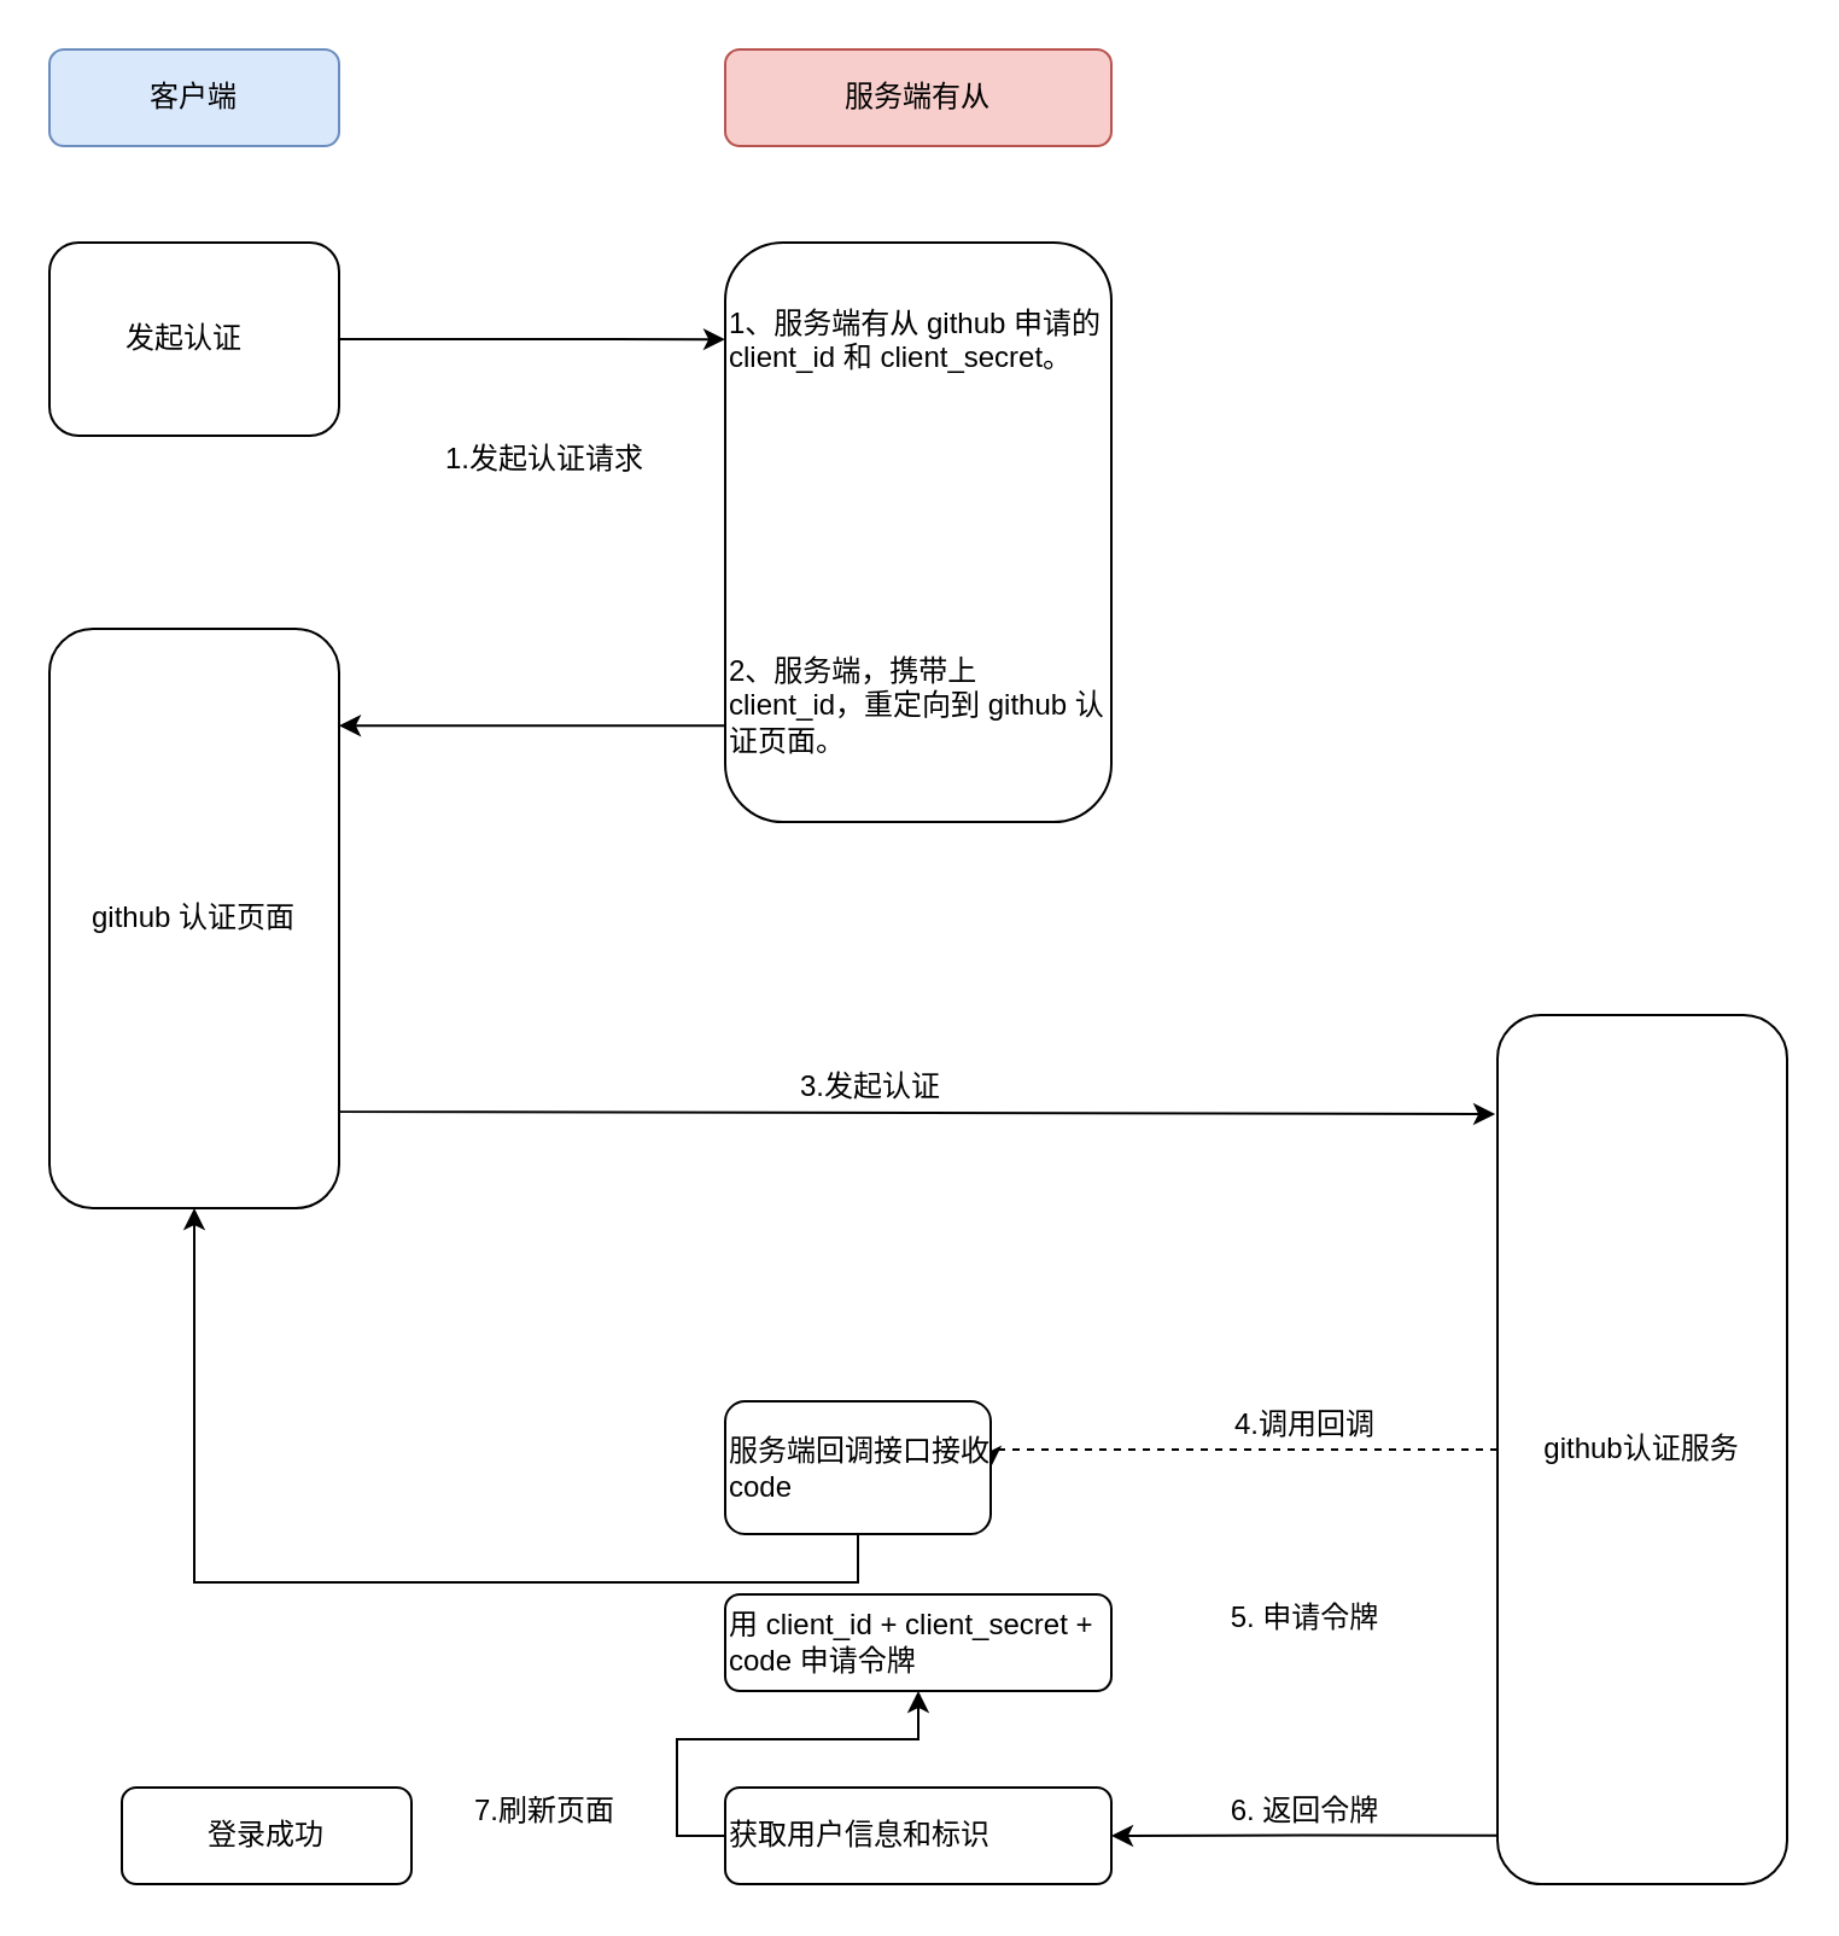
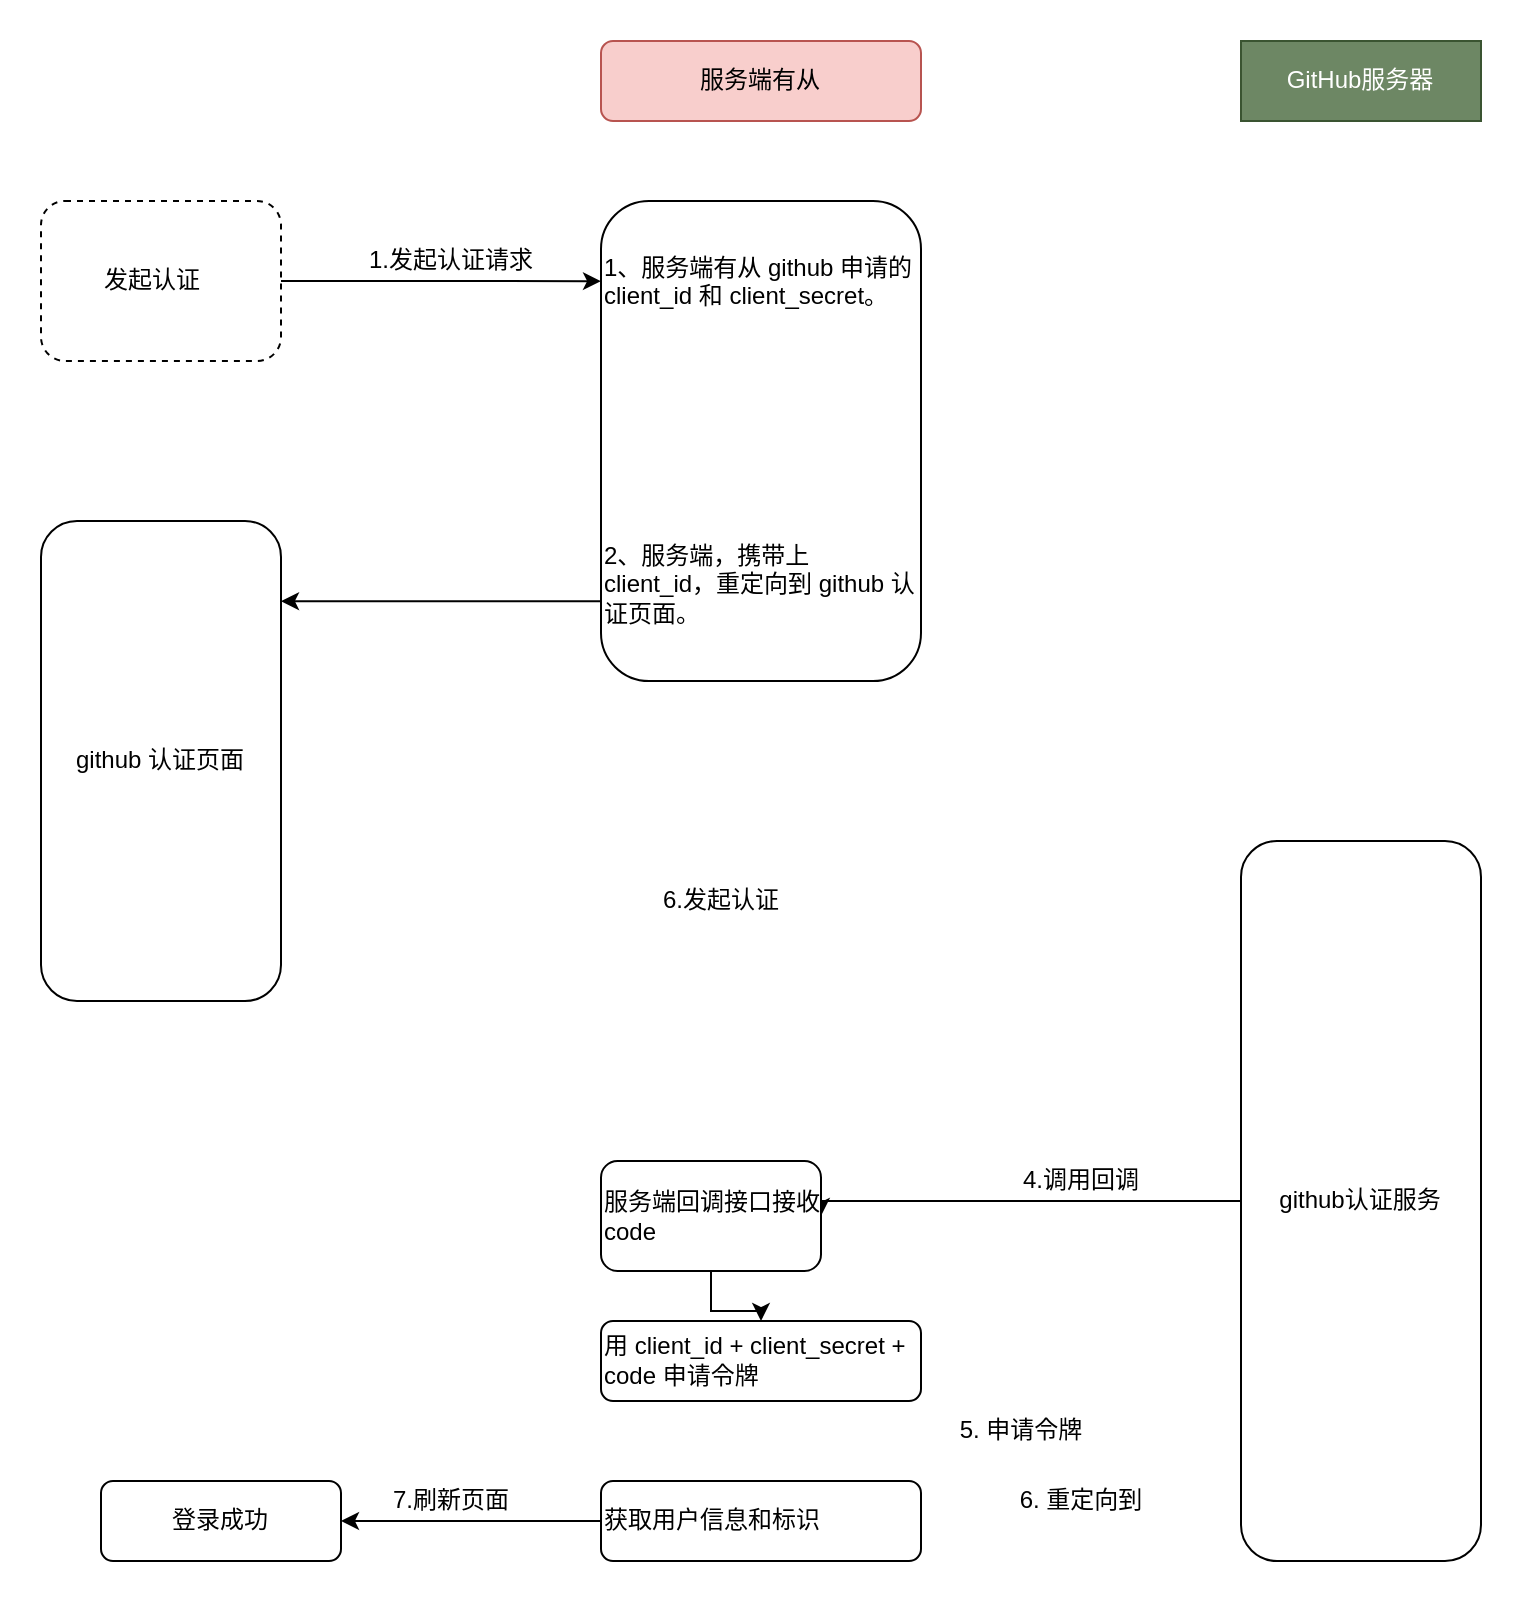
- <mxCell id="2" value="客户端" style="rounded=1;whiteSpace=wrap;html=1;fillColor=#dae8fc;strokeColor=#6c8ebf;" parent="1" vertex="1"><mxGeometry x="20" y="20" width="120" height="40" as="geometry" /></mxCell>
+ <mxCell id="4" value="GitHub服务器" style="rounded=0;whiteSpace=wrap;html=1;fillColor=#6d8764;strokeColor=#3A5431;fontColor=#ffffff;" parent="1" vertex="1"><mxGeometry x="620" y="20" width="120" height="40" as="geometry" /></mxCell>
- <mxCell id="6" value="&amp;nbsp; &amp;nbsp; &amp;nbsp; &amp;nbsp; &amp;nbsp;发起认证" style="rounded=1;whiteSpace=wrap;html=1;align=left;" vertex="1" parent="1"><mxGeometry x="20" y="100" width="120" height="80" as="geometry" /></mxCell>
+ <mxCell id="6" value="&amp;nbsp; &amp;nbsp; &amp;nbsp; &amp;nbsp; &amp;nbsp;发起认证" style="rounded=1;whiteSpace=wrap;html=1;align=left;dashed=1;" vertex="1" parent="1"><mxGeometry x="20" y="100" width="120" height="80" as="geometry" /></mxCell>
- <mxCell id="14" value="1.发起认证请求" style="text;html=1;align=center;verticalAlign=middle;resizable=0;points=[];autosize=1;" vertex="1" parent="1"><mxGeometry x="175" y="180" width="100" height="20" as="geometry" /></mxCell>
+ <mxCell id="14" value="1.发起认证请求" style="text;html=1;align=center;verticalAlign=middle;resizable=0;points=[];autosize=1;" vertex="1" parent="1"><mxGeometry x="175" y="120" width="100" height="20" as="geometry" /></mxCell>
- <mxCell id="15" value="3.发起认证" style="text;html=1;align=center;verticalAlign=middle;resizable=0;points=[];autosize=1;" vertex="1" parent="1"><mxGeometry x="325" y="440" width="70" height="20" as="geometry" /></mxCell>
+ <mxCell id="15" value="6.发起认证" style="text;html=1;align=center;verticalAlign=middle;resizable=0;points=[];autosize=1;" vertex="1" parent="1"><mxGeometry x="325" y="440" width="70" height="20" as="geometry" /></mxCell>
- <mxCell id="9" style="edgeStyle=orthogonalEdgeStyle;rounded=0;orthogonalLoop=1;jettySize=auto;html=1;exitX=1;exitY=0.75;exitDx=0;exitDy=0;entryX=-0.008;entryY=0.114;entryDx=0;entryDy=0;entryPerimeter=0;" edge="1" parent="1" source="10" target="13"><mxGeometry relative="1" as="geometry"><Array as="points"><mxPoint x="140" y="460" /></Array></mxGeometry></mxCell>
- <mxCell id="11" style="edgeStyle=orthogonalEdgeStyle;rounded=0;orthogonalLoop=1;jettySize=auto;html=1;exitX=0;exitY=0.5;exitDx=0;exitDy=0;entryX=1;entryY=0.5;entryDx=0;entryDy=0;dashed=1;" edge="1" parent="1" source="13" target="17"><mxGeometry relative="1" as="geometry"><Array as="points"><mxPoint x="620" y="600" /></Array></mxGeometry></mxCell>
+ <mxCell id="11" style="edgeStyle=orthogonalEdgeStyle;rounded=0;orthogonalLoop=1;jettySize=auto;html=1;exitX=0;exitY=0.5;exitDx=0;exitDy=0;entryX=1;entryY=0.5;entryDx=0;entryDy=0;" edge="1" parent="1" source="13" target="17"><mxGeometry relative="1" as="geometry"><Array as="points"><mxPoint x="620" y="600" /></Array></mxGeometry></mxCell>
- <mxCell id="16" style="edgeStyle=orthogonalEdgeStyle;rounded=0;orthogonalLoop=1;jettySize=auto;html=1;exitX=0.5;exitY=1;exitDx=0;exitDy=0;" edge="1" parent="1" source="17" target="10"><mxGeometry relative="1" as="geometry" /></mxCell>
+ <mxCell id="16" style="edgeStyle=orthogonalEdgeStyle;rounded=0;orthogonalLoop=1;jettySize=auto;html=1;exitX=0.5;exitY=1;exitDx=0;exitDy=0;" edge="1" parent="1" source="17" target="18"><mxGeometry relative="1" as="geometry" /></mxCell>
- <mxCell id="22" value="5. 申请令牌" style="text;html=1;align=center;verticalAlign=middle;resizable=0;points=[];autosize=1;" vertex="1" parent="1"><mxGeometry x="500" y="660" width="80" height="20" as="geometry" /></mxCell>
+ <mxCell id="22" value="5. 申请令牌" style="text;html=1;align=center;verticalAlign=middle;resizable=0;points=[];autosize=1;" vertex="1" parent="1"><mxGeometry x="470" y="705" width="80" height="20" as="geometry" /></mxCell>
- <mxCell id="19" style="edgeStyle=orthogonalEdgeStyle;rounded=0;orthogonalLoop=1;jettySize=auto;html=1;exitX=0;exitY=0.5;exitDx=0;exitDy=0;" edge="1" parent="1" source="20" target="18"><mxGeometry relative="1" as="geometry" /></mxCell>
+ <mxCell id="19" style="edgeStyle=orthogonalEdgeStyle;rounded=0;orthogonalLoop=1;jettySize=auto;html=1;exitX=0;exitY=0.5;exitDx=0;exitDy=0;entryX=1;entryY=0.5;entryDx=0;entryDy=0;" edge="1" parent="1" source="20" target="24"><mxGeometry relative="1" as="geometry" /></mxCell>
- <mxCell id="23" value="6. 返回令牌" style="text;html=1;align=center;verticalAlign=middle;resizable=0;points=[];autosize=1;" vertex="1" parent="1"><mxGeometry x="500" y="740" width="80" height="20" as="geometry" /></mxCell>
+ <mxCell id="23" value="6. 重定向到" style="text;html=1;align=center;verticalAlign=middle;resizable=0;points=[];autosize=1;" vertex="1" parent="1"><mxGeometry x="500" y="740" width="80" height="20" as="geometry" /></mxCell>
- <mxCell id="12" style="edgeStyle=orthogonalEdgeStyle;rounded=0;orthogonalLoop=1;jettySize=auto;html=1;exitX=0;exitY=0.944;exitDx=0;exitDy=0;entryX=1;entryY=0.5;entryDx=0;entryDy=0;exitPerimeter=0;" edge="1" parent="1" source="13" target="20"><mxGeometry relative="1" as="geometry"><Array as="points" /></mxGeometry></mxCell>
